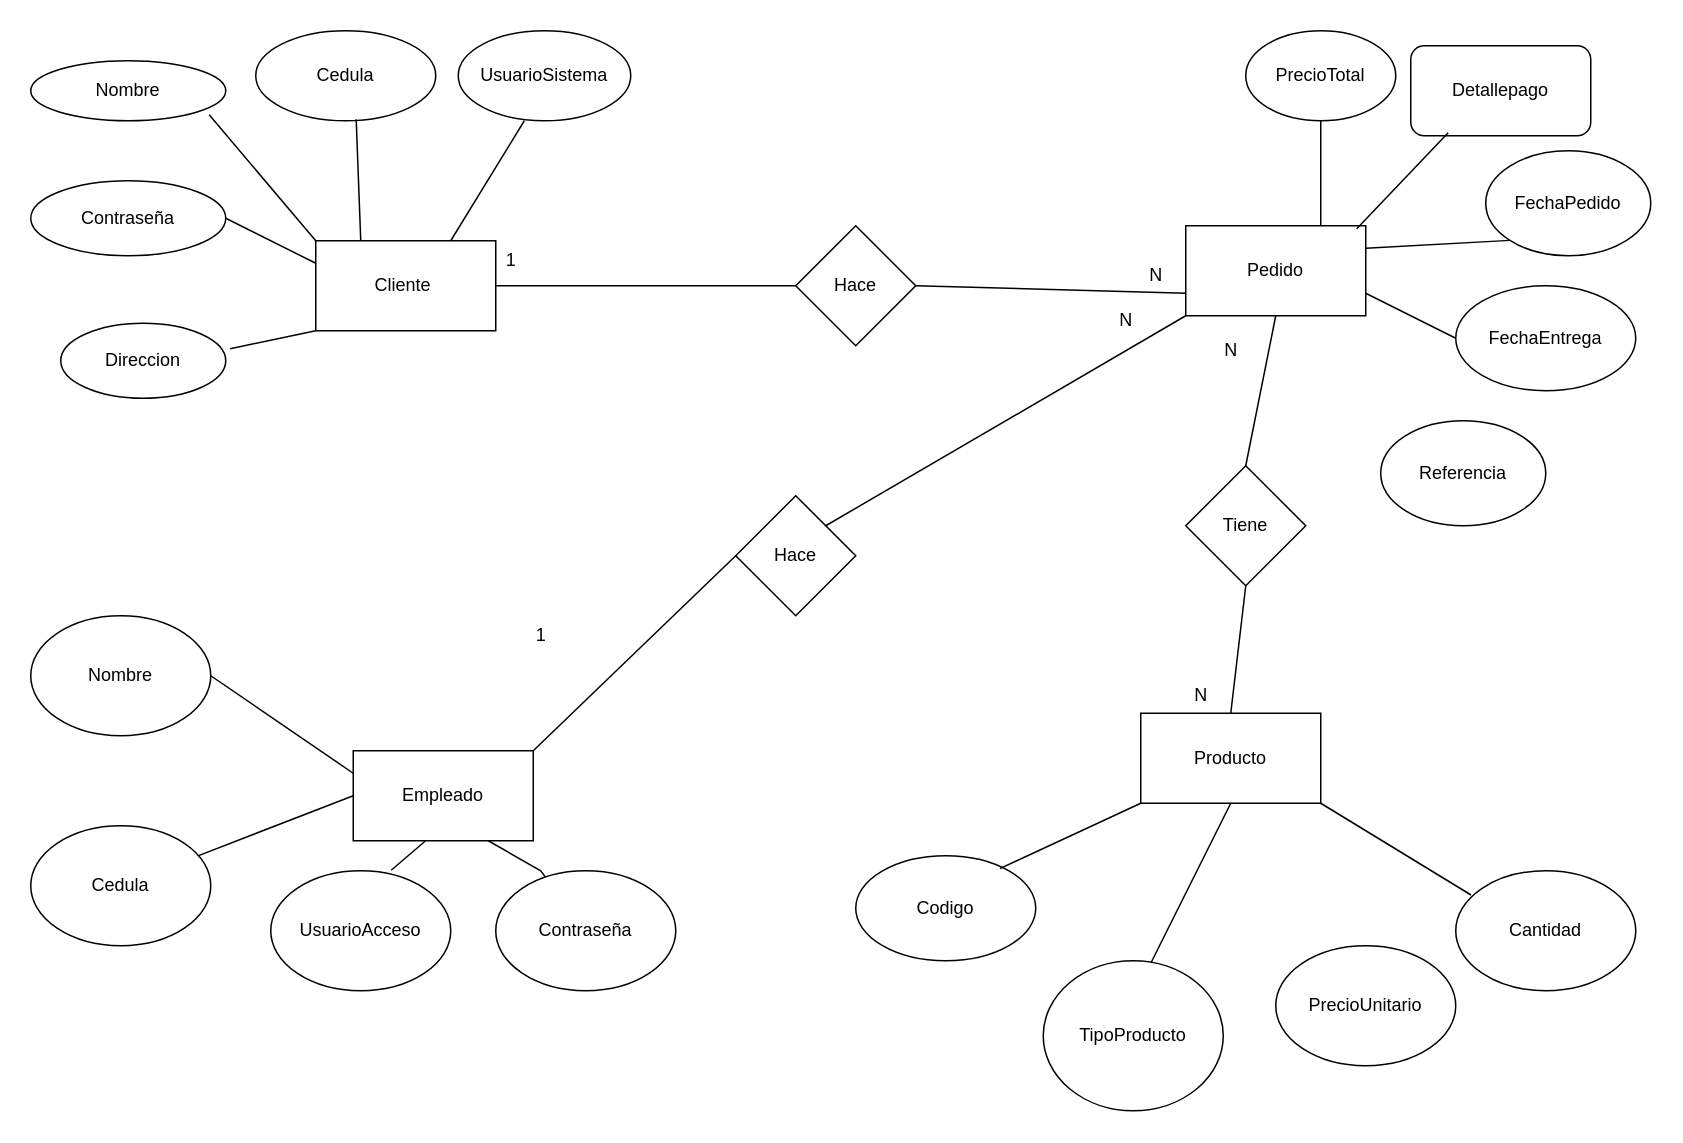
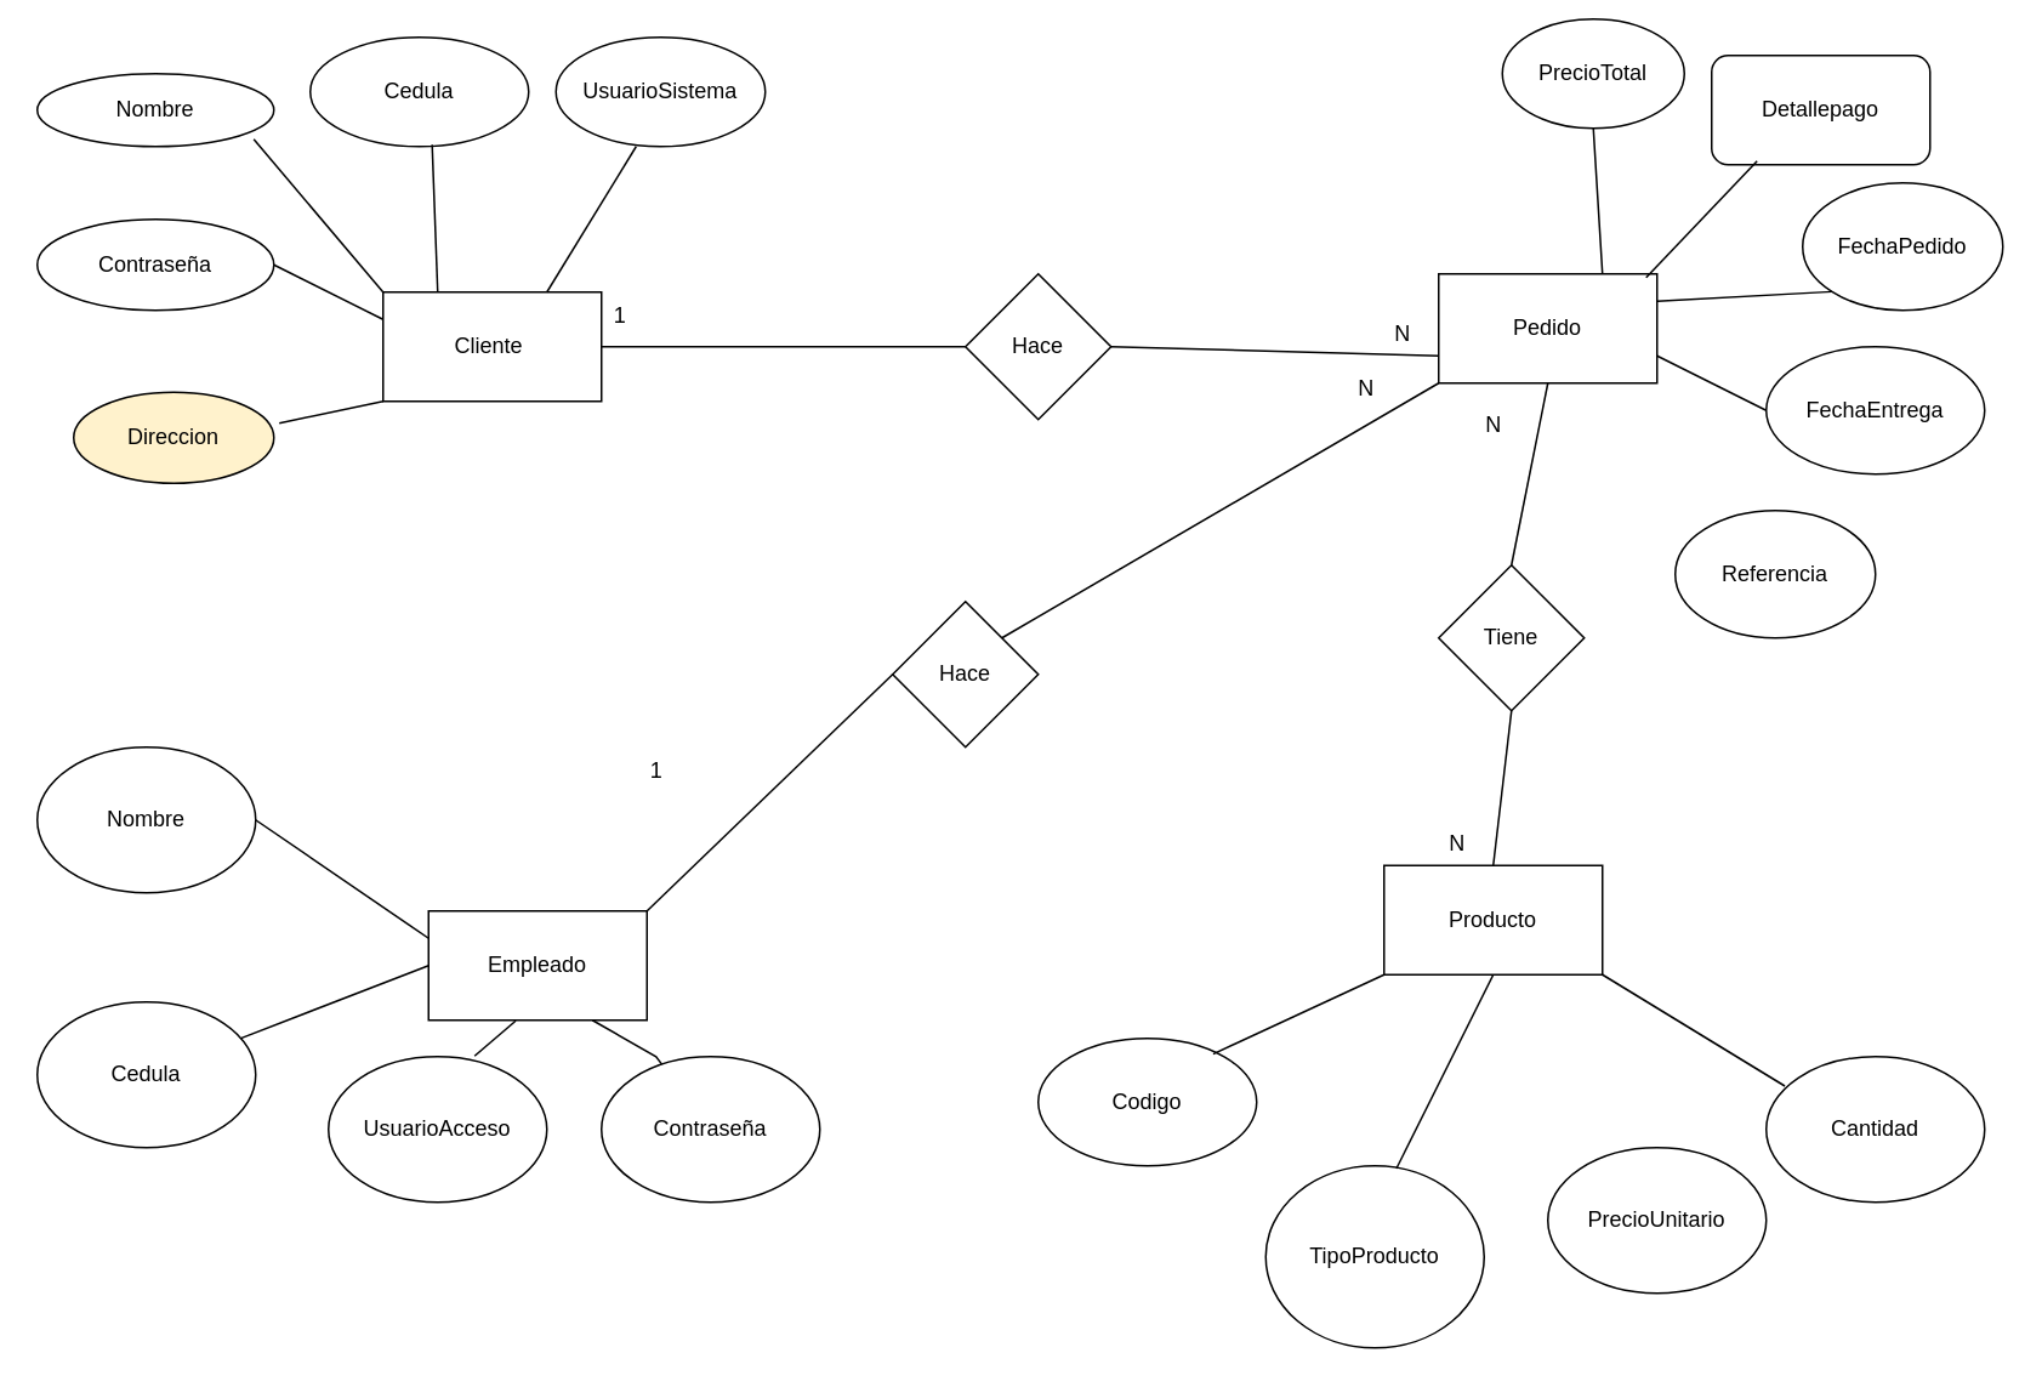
- <mxCell id="15" value="PrecioTotal" style="ellipse;whiteSpace=wrap;html=1;" vertex="1" parent="1"><mxGeometry x="830" y="20" width="100" height="60" as="geometry" /></mxCell>
+ <mxCell id="15" value="PrecioTotal" style="ellipse;whiteSpace=wrap;html=1;" vertex="1" parent="1"><mxGeometry x="825" y="10" width="100" height="60" as="geometry" /></mxCell>
- <mxCell id="10" value="Direccion" style="ellipse;whiteSpace=wrap;html=1;" vertex="1" parent="1"><mxGeometry x="40" y="215" width="110" height="50" as="geometry" /></mxCell>
+ <mxCell id="10" value="Direccion" style="ellipse;whiteSpace=wrap;html=1;fillColor=#fff2cc;" vertex="1" parent="1"><mxGeometry x="40" y="215" width="110" height="50" as="geometry" /></mxCell>
